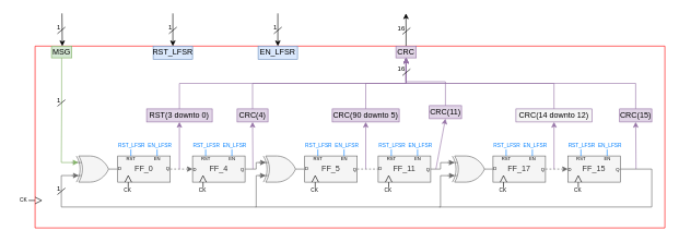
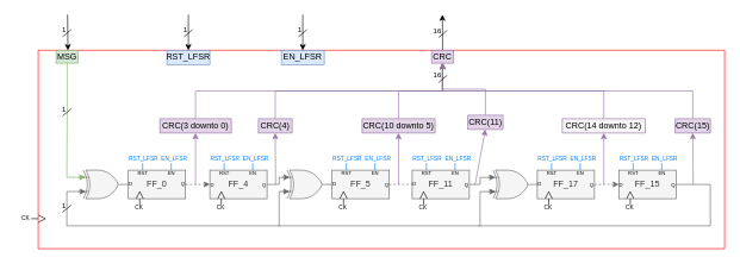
- <mxCell id="111" value="RST(3 downto 0)" style="rounded=0;whiteSpace=wrap;html=1;fillColor=#e1d5e7;strokeColor=#9673a6;" parent="1" vertex="1"><mxGeometry x="223" y="166" width="100" height="20" as="geometry" /></mxCell>
+ <mxCell id="111" value="CRC(3 downto 0)" style="rounded=0;whiteSpace=wrap;html=1;fillColor=#e1d5e7;strokeColor=#9673a6;" parent="1" vertex="1"><mxGeometry x="223" y="166" width="100" height="20" as="geometry" /></mxCell>
- <mxCell id="117" value="CRC(90 downto 5)" style="rounded=0;whiteSpace=wrap;html=1;fillColor=#e1d5e7;strokeColor=#9673a6;" parent="1" vertex="1"><mxGeometry x="506" y="166" width="102" height="20" as="geometry" /></mxCell>
+ <mxCell id="117" value="CRC(10 downto 5)" style="rounded=0;whiteSpace=wrap;html=1;fillColor=#e1d5e7;strokeColor=#9673a6;" parent="1" vertex="1"><mxGeometry x="506" y="166" width="102" height="20" as="geometry" /></mxCell>
